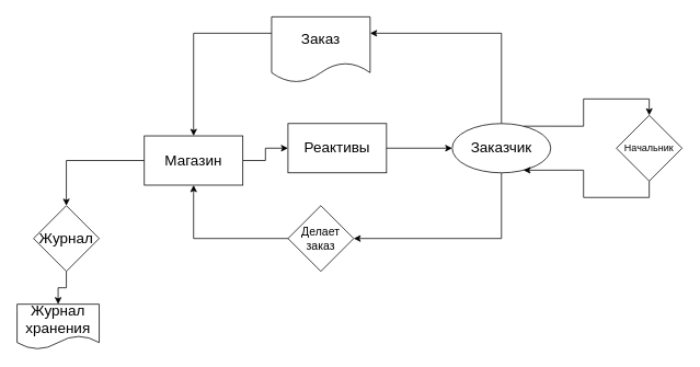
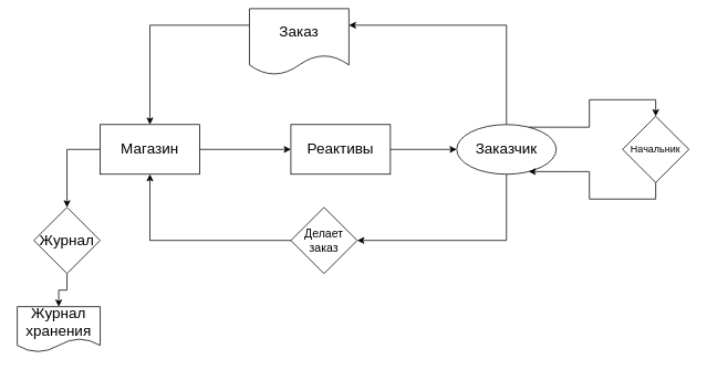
- <mxCell id="12" value="&lt;font style=&quot;font-size: 18px;&quot;&gt;Заказ&lt;/font&gt;" style="shape=document;whiteSpace=wrap;html=1;boundedLbl=1;" vertex="1" parent="1"><mxGeometry x="330" y="20" width="120" height="80" as="geometry" /></mxCell>
+ <mxCell id="12" value="&lt;font style=&quot;font-size: 18px;&quot;&gt;Заказ&lt;/font&gt;" style="shape=document;whiteSpace=wrap;html=1;boundedLbl=1;" vertex="1" parent="1"><mxGeometry x="300" y="10" width="120" height="80" as="geometry" /></mxCell>
- <mxCell id="8" value="&lt;font style=&quot;font-size: 18px;&quot;&gt;Магазин&lt;/font&gt;" style="rounded=0;whiteSpace=wrap;html=1;" vertex="1" parent="1"><mxGeometry x="175" y="165" width="120" height="60" as="geometry" /></mxCell>
+ <mxCell id="8" value="&lt;font style=&quot;font-size: 18px;&quot;&gt;Магазин&lt;/font&gt;" style="rounded=0;whiteSpace=wrap;html=1;" vertex="1" parent="1"><mxGeometry x="120" y="150" width="120" height="60" as="geometry" /></mxCell>
